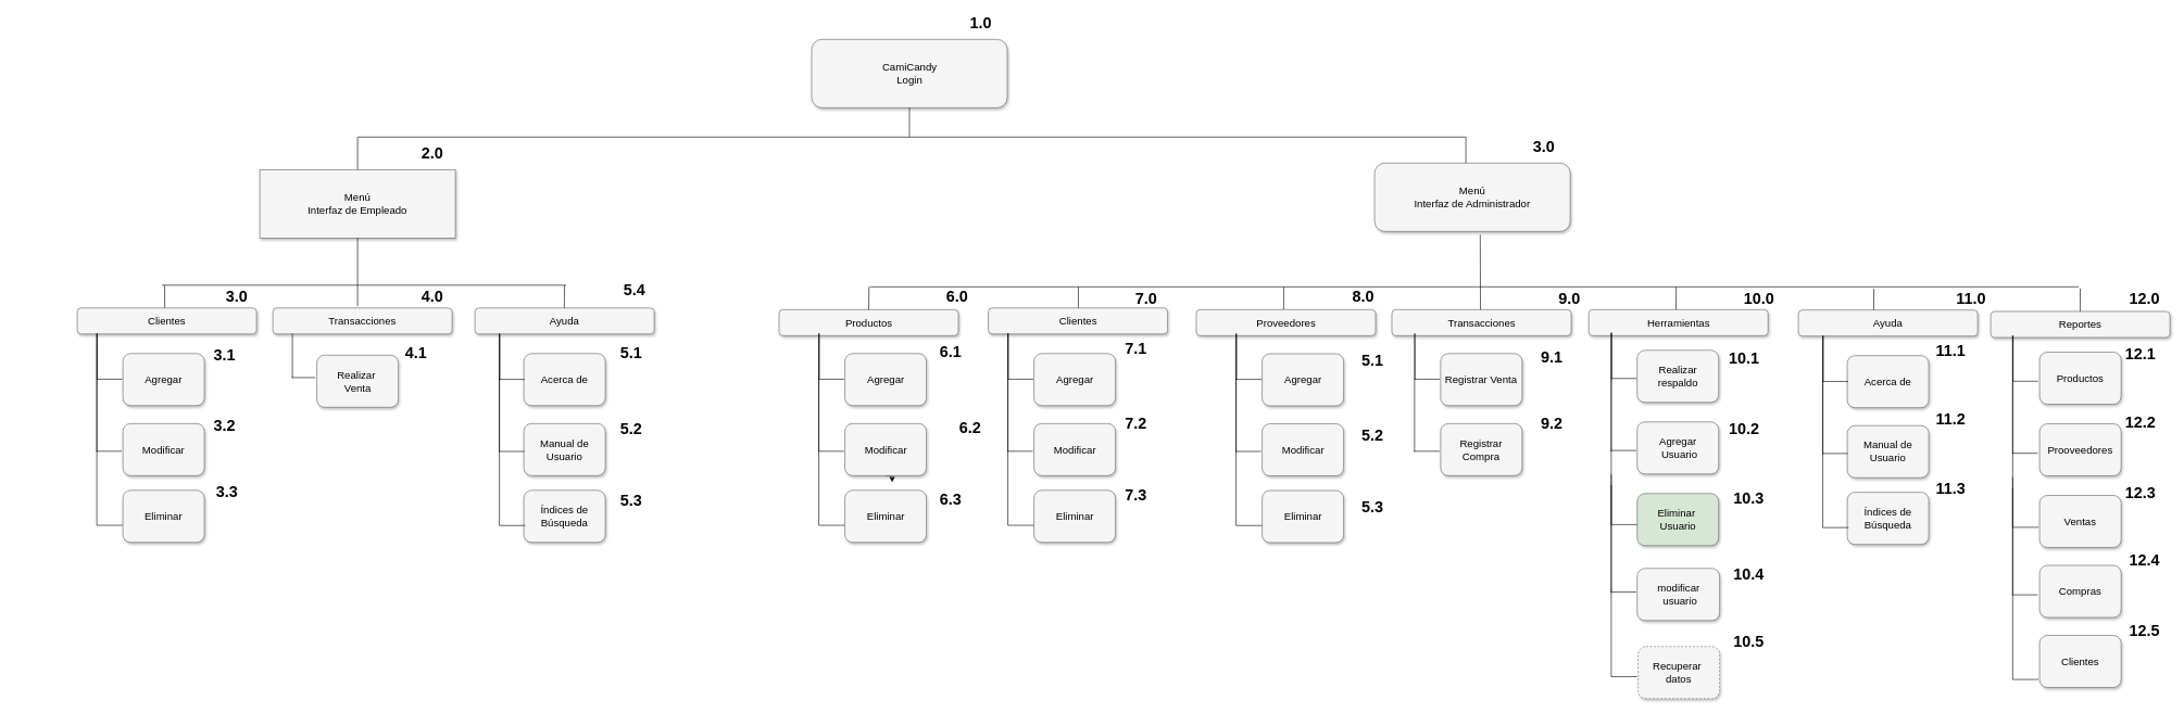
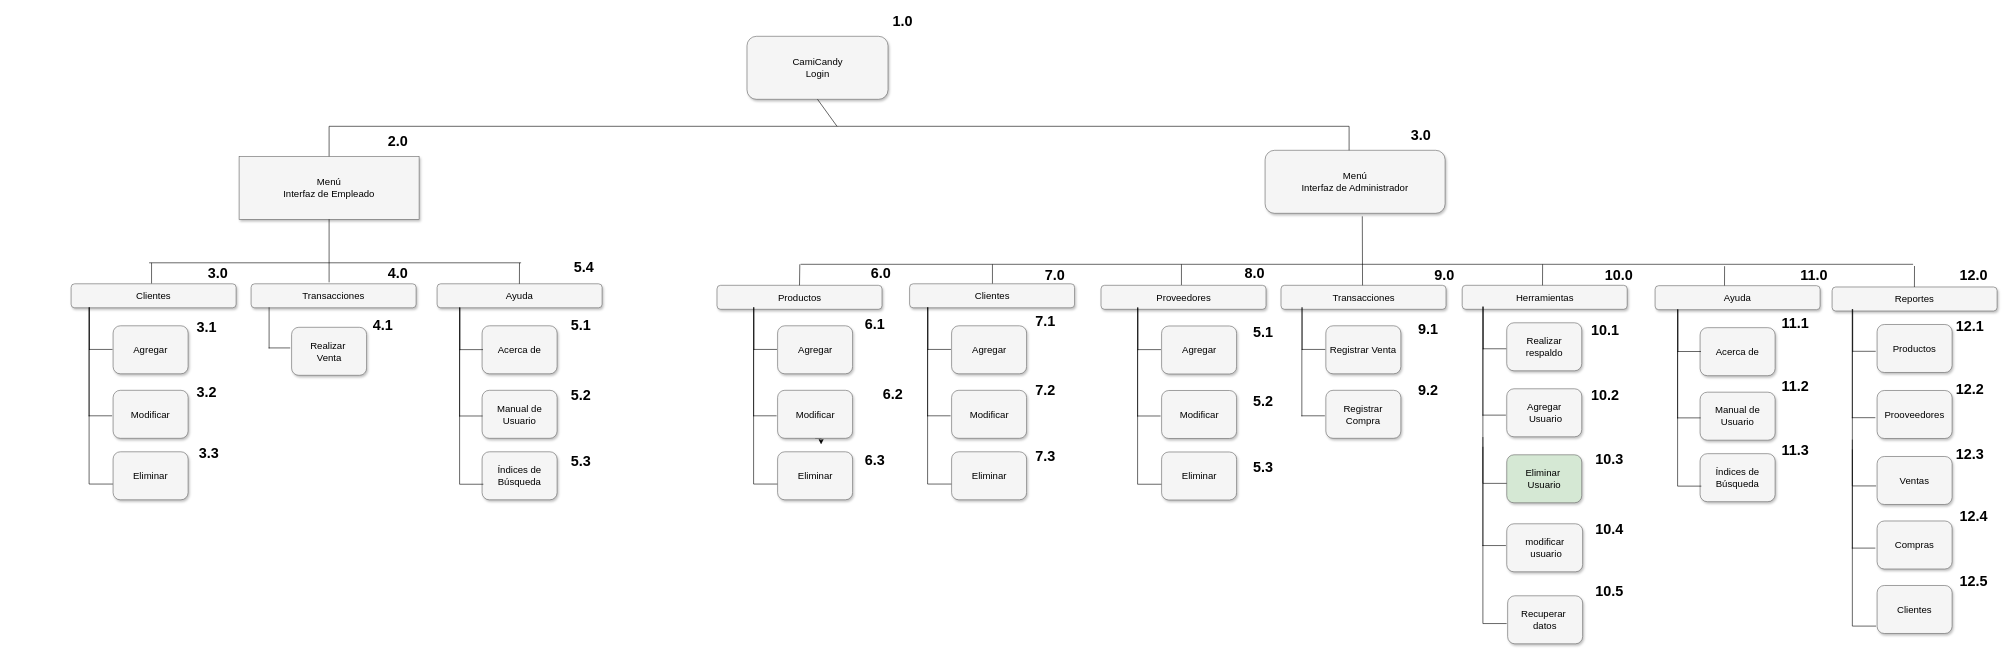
- <mxCell id="2" value="CamiCandy&lt;div&gt;Login&lt;/div&gt;" style="whiteSpace=wrap;html=1;rounded=1;shadow=1;strokeWidth=1;fontSize=16;align=center;fillColor=#f5f5f5;strokeColor=#666666;" parent="1" vertex="1"><mxGeometry x="1244.5" y="60" width="300" height="105" as="geometry" /></mxCell>
+ <mxCell id="2" value="CamiCandy&lt;div&gt;Login&lt;/div&gt;" style="whiteSpace=wrap;html=1;rounded=1;shadow=1;strokeWidth=1;fontSize=16;align=center;fillColor=#f5f5f5;strokeColor=#666666;" parent="1" vertex="1"><mxGeometry x="1244.5" y="60" width="235" height="105" as="geometry" /></mxCell>
- <mxCell id="7" value="Recuperar&amp;nbsp;&lt;div&gt;datos&lt;/div&gt;" style="whiteSpace=wrap;html=1;rounded=1;shadow=1;strokeWidth=1;fontSize=16;align=center;fillColor=#f5f5f5;strokeColor=#666666;dashed=1;" parent="1" vertex="1"><mxGeometry x="2512.25" y="992.5" width="125" height="80" as="geometry" /></mxCell>
+ <mxCell id="7" value="Recuperar&amp;nbsp;&lt;div&gt;datos&lt;/div&gt;" style="whiteSpace=wrap;html=1;rounded=1;shadow=1;strokeWidth=1;fontSize=16;align=center;fillColor=#f5f5f5;strokeColor=#666666;" parent="1" vertex="1"><mxGeometry x="2512.25" y="992.5" width="125" height="80" as="geometry" /></mxCell>
